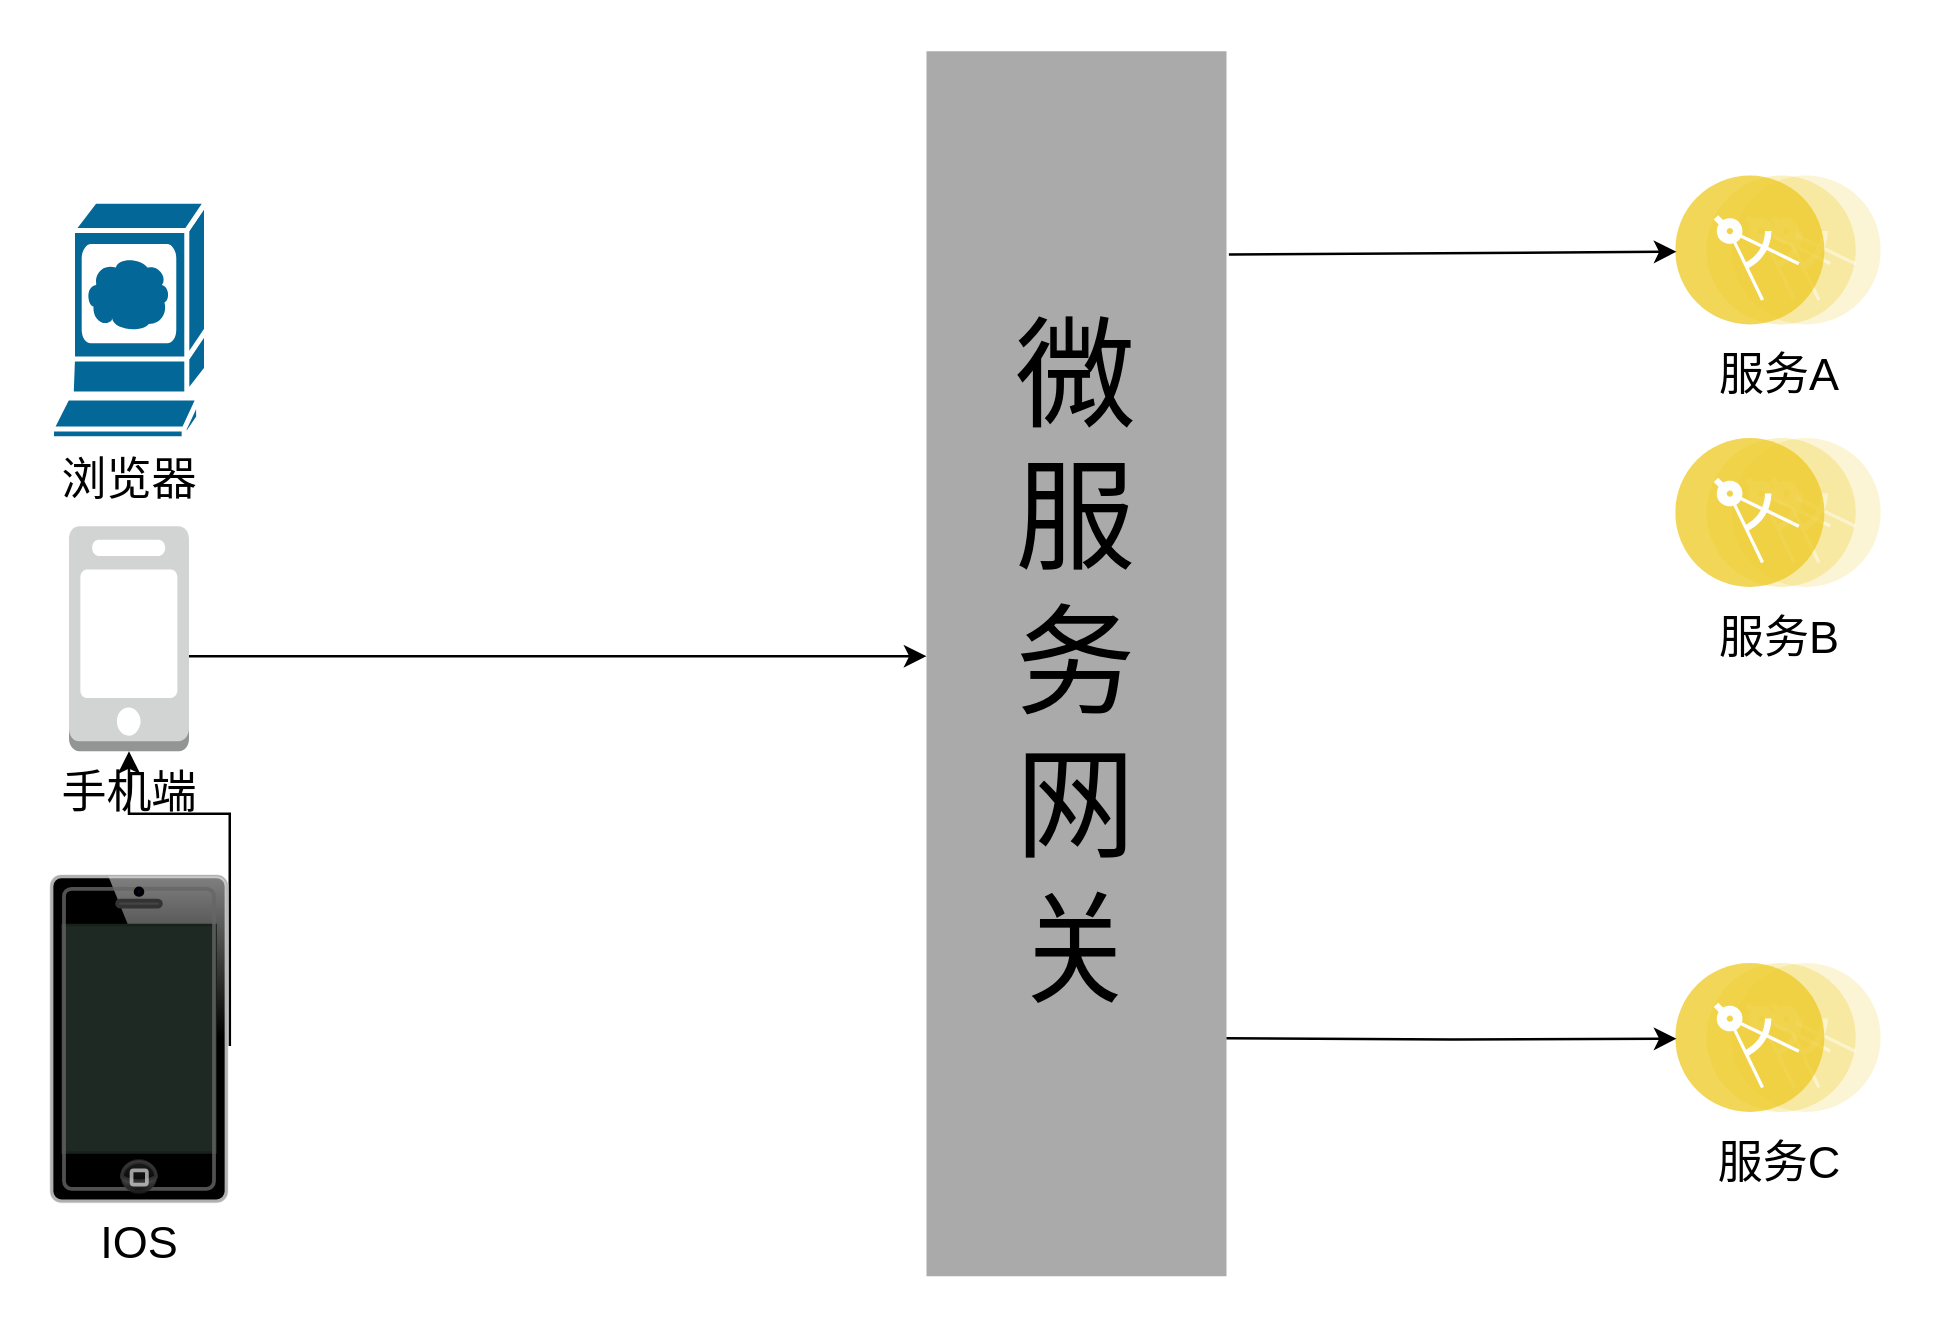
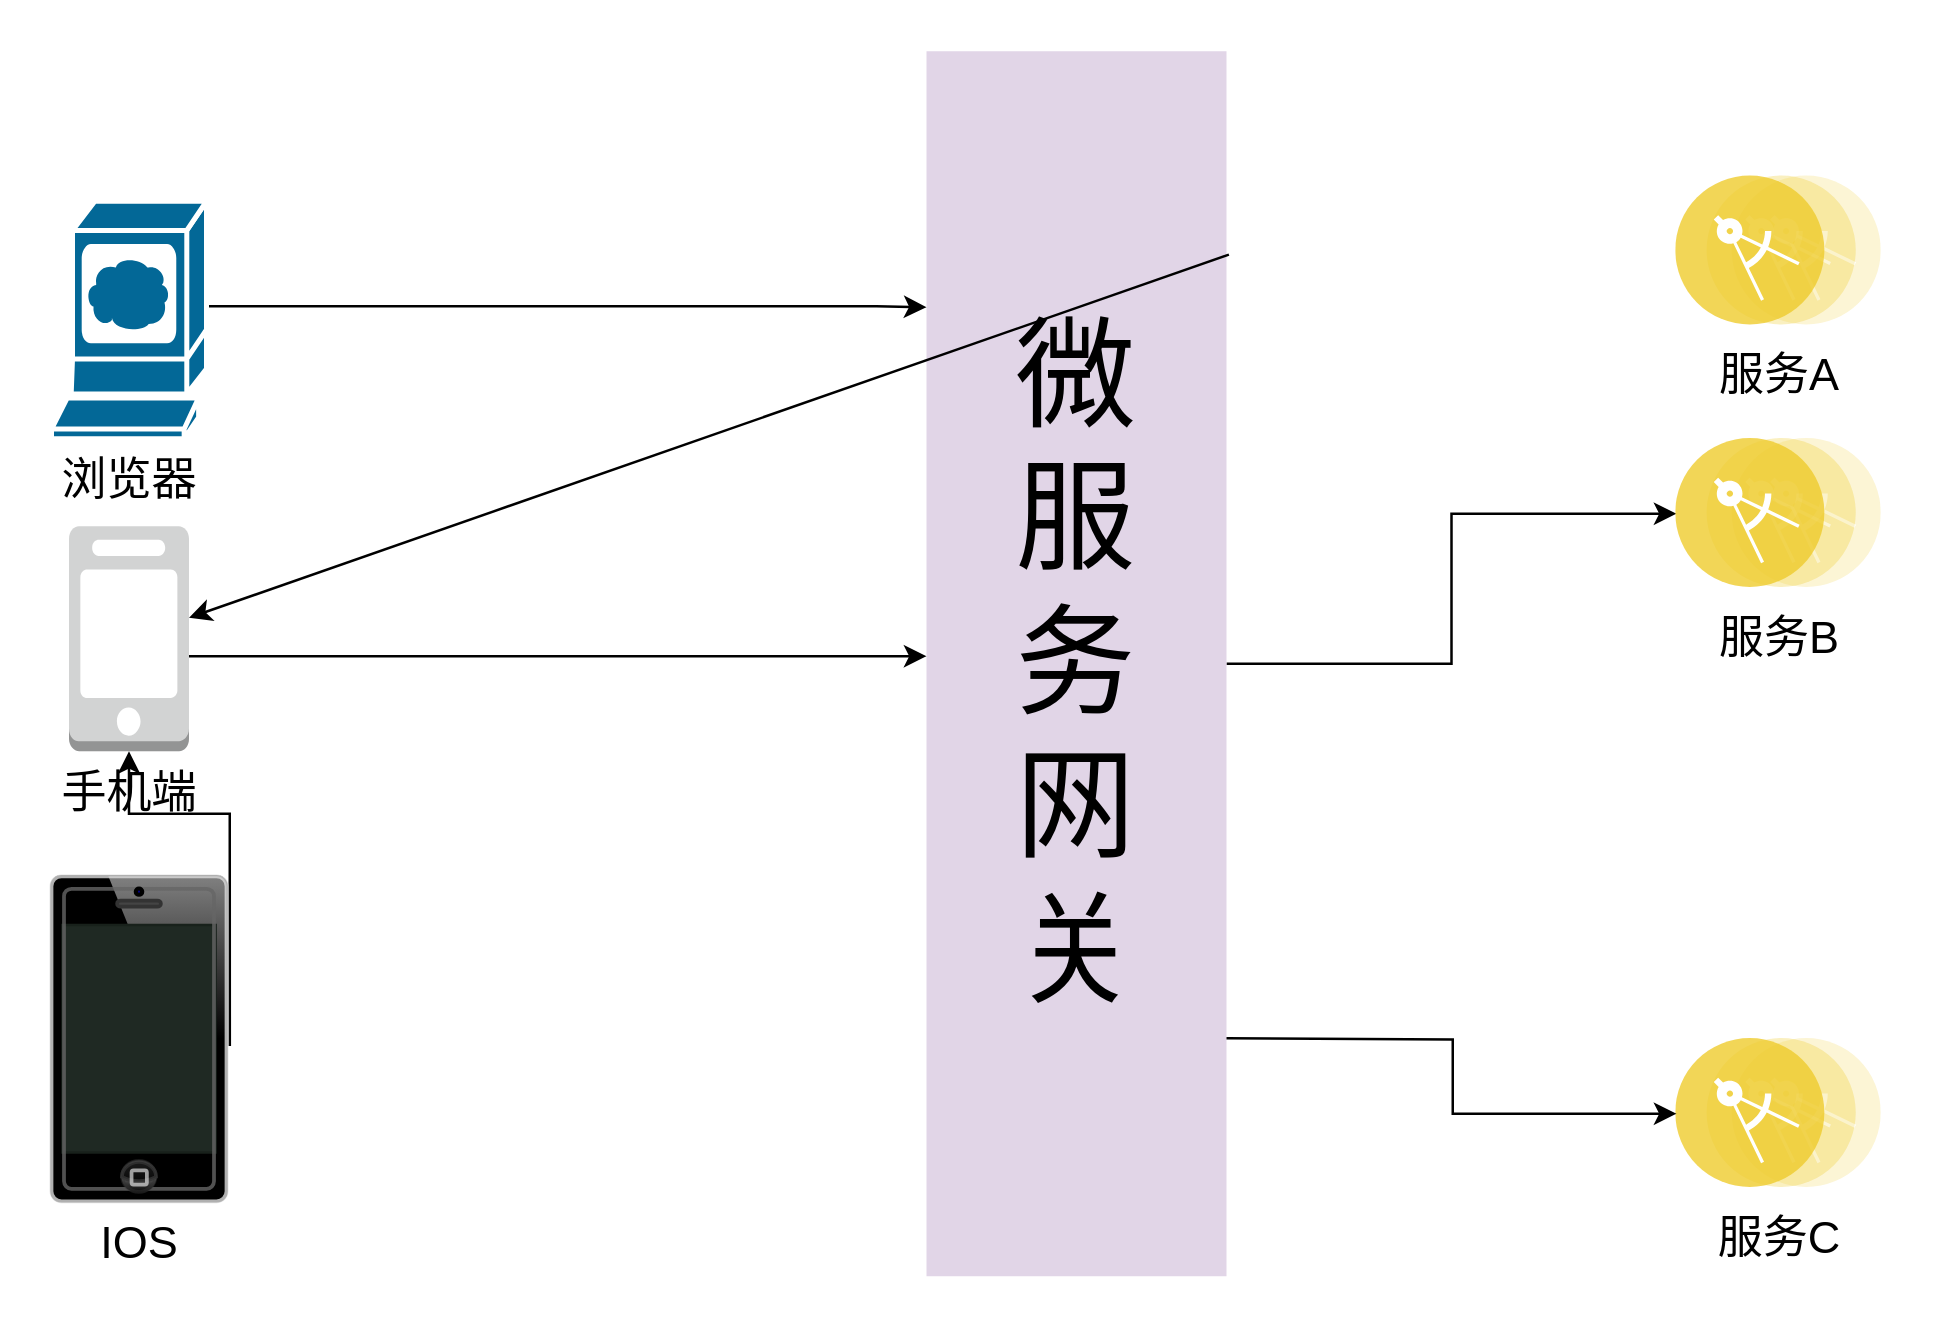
- <mxCell id="9" value="" style="endArrow=classic;html=1;exitX=1.008;exitY=0.166;exitDx=0;exitDy=0;exitPerimeter=0;" edge="1" parent="1" source="3" target="8"><mxGeometry width="50" height="50" relative="1" as="geometry"><mxPoint x="520" y="150" as="sourcePoint" /><mxPoint x="570" y="100" as="targetPoint" /></mxGeometry></mxCell>
+ <mxCell id="9" value="" style="endArrow=classic;html=1;exitX=1.008;exitY=0.166;exitDx=0;exitDy=0;exitPerimeter=0;" edge="1" parent="1" source="3" target="7"><mxGeometry width="50" height="50" relative="1" as="geometry"><mxPoint x="520" y="150" as="sourcePoint" /><mxPoint x="570" y="100" as="targetPoint" /></mxGeometry></mxCell>
+ <mxCell id="4" style="edgeStyle=orthogonalEdgeStyle;rounded=0;orthogonalLoop=1;jettySize=auto;html=1;entryX=0;entryY=0.209;entryDx=0;entryDy=0;entryPerimeter=0;" edge="1" parent="1" source="5" target="3"><mxGeometry relative="1" as="geometry"><Array as="points"><mxPoint x="350" y="122" /><mxPoint x="350" y="122" /></Array></mxGeometry></mxCell>
+ <mxCell id="2" style="edgeStyle=orthogonalEdgeStyle;rounded=0;orthogonalLoop=1;jettySize=auto;html=1;" edge="1" parent="1" source="3" target="12"><mxGeometry relative="1" as="geometry" /></mxCell>
- <mxCell id="3" value="&lt;font style=&quot;font-size: 48px&quot;&gt;微&lt;br&gt;服&lt;br&gt;务&lt;br&gt;网&lt;br&gt;关&lt;/font&gt;" style="rounded=0;whiteSpace=wrap;html=1;fillColor=#aaaaaa;strokeColor=none;" vertex="1" parent="1"><mxGeometry x="370" y="20" width="120" height="490" as="geometry" /></mxCell>
+ <mxCell id="3" value="&lt;font style=&quot;font-size: 48px&quot;&gt;微&lt;br&gt;服&lt;br&gt;务&lt;br&gt;网&lt;br&gt;关&lt;/font&gt;" style="rounded=0;whiteSpace=wrap;html=1;fillColor=#e1d5e7;strokeColor=none;" vertex="1" parent="1"><mxGeometry x="370" y="20" width="120" height="490" as="geometry" /></mxCell>
- <mxCell id="13" value="&lt;font style=&quot;font-size: 18px&quot; color=&quot;#000000&quot;&gt;服务C&lt;/font&gt;" style="aspect=fixed;perimeter=ellipsePerimeter;html=1;align=center;shadow=0;dashed=0;fontColor=#4277BB;labelBackgroundColor=#ffffff;fontSize=12;spacingTop=3;image;image=img/lib/ibm/applications/microservice.svg;" vertex="1" parent="1"><mxGeometry x="670" y="385" width="82.2" height="60" as="geometry" /></mxCell>
+ <mxCell id="13" value="&lt;font style=&quot;font-size: 18px&quot; color=&quot;#000000&quot;&gt;服务C&lt;/font&gt;" style="aspect=fixed;perimeter=ellipsePerimeter;html=1;align=center;shadow=0;dashed=0;fontColor=#4277BB;labelBackgroundColor=#ffffff;fontSize=12;spacingTop=3;image;image=img/lib/ibm/applications/microservice.svg;" vertex="1" parent="1"><mxGeometry x="670" y="415" width="82.2" height="60" as="geometry" /></mxCell>
